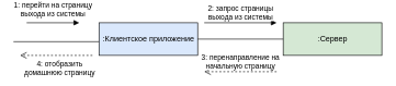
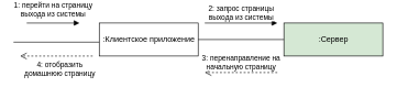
- <mxCell id="2" value=":Клиентское приложение" style="html=1;fillColor=#dae8fc;" parent="1" vertex="1"><mxGeometry x="150" y="20" width="150" height="50" as="geometry" /></mxCell>
+ <mxCell id="2" value=":Клиентское приложение" style="html=1;" parent="1" vertex="1"><mxGeometry x="150" y="20" width="150" height="50" as="geometry" /></mxCell>
